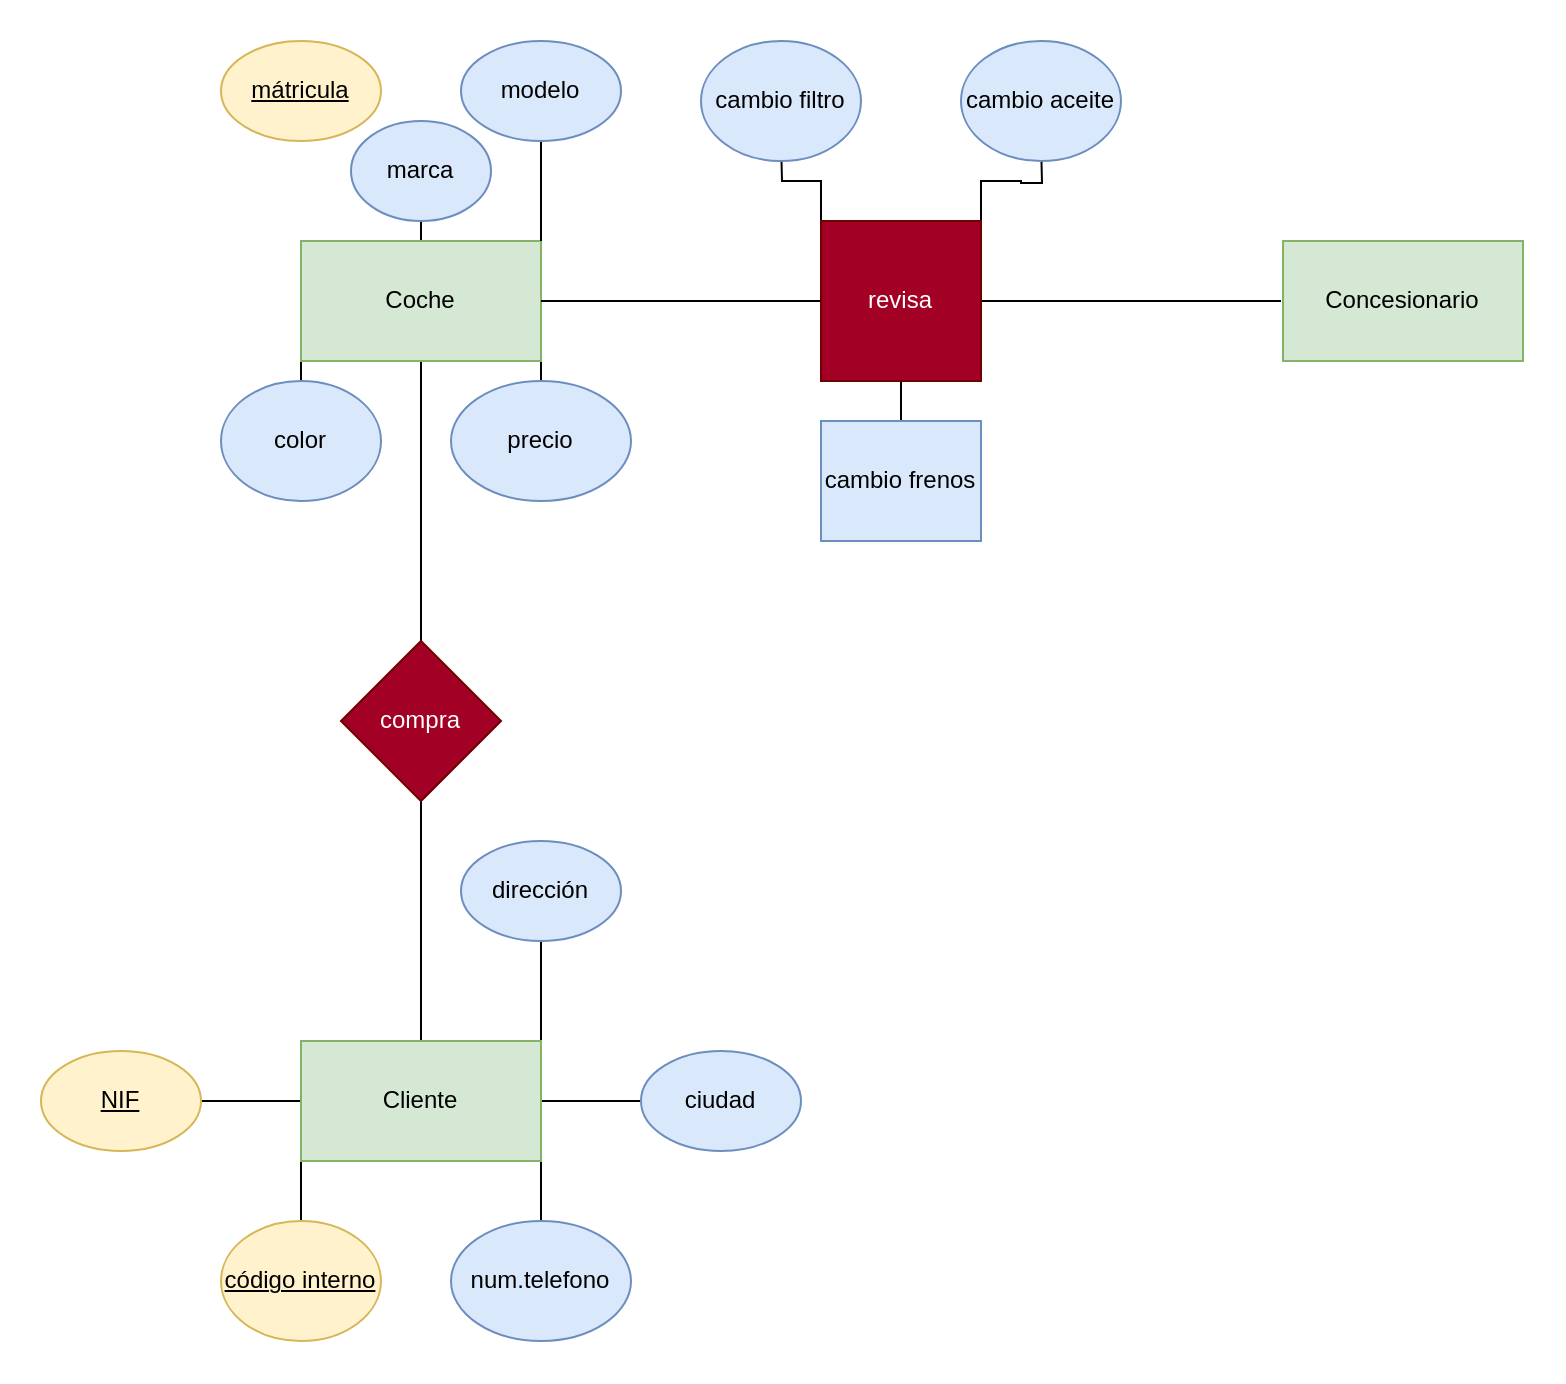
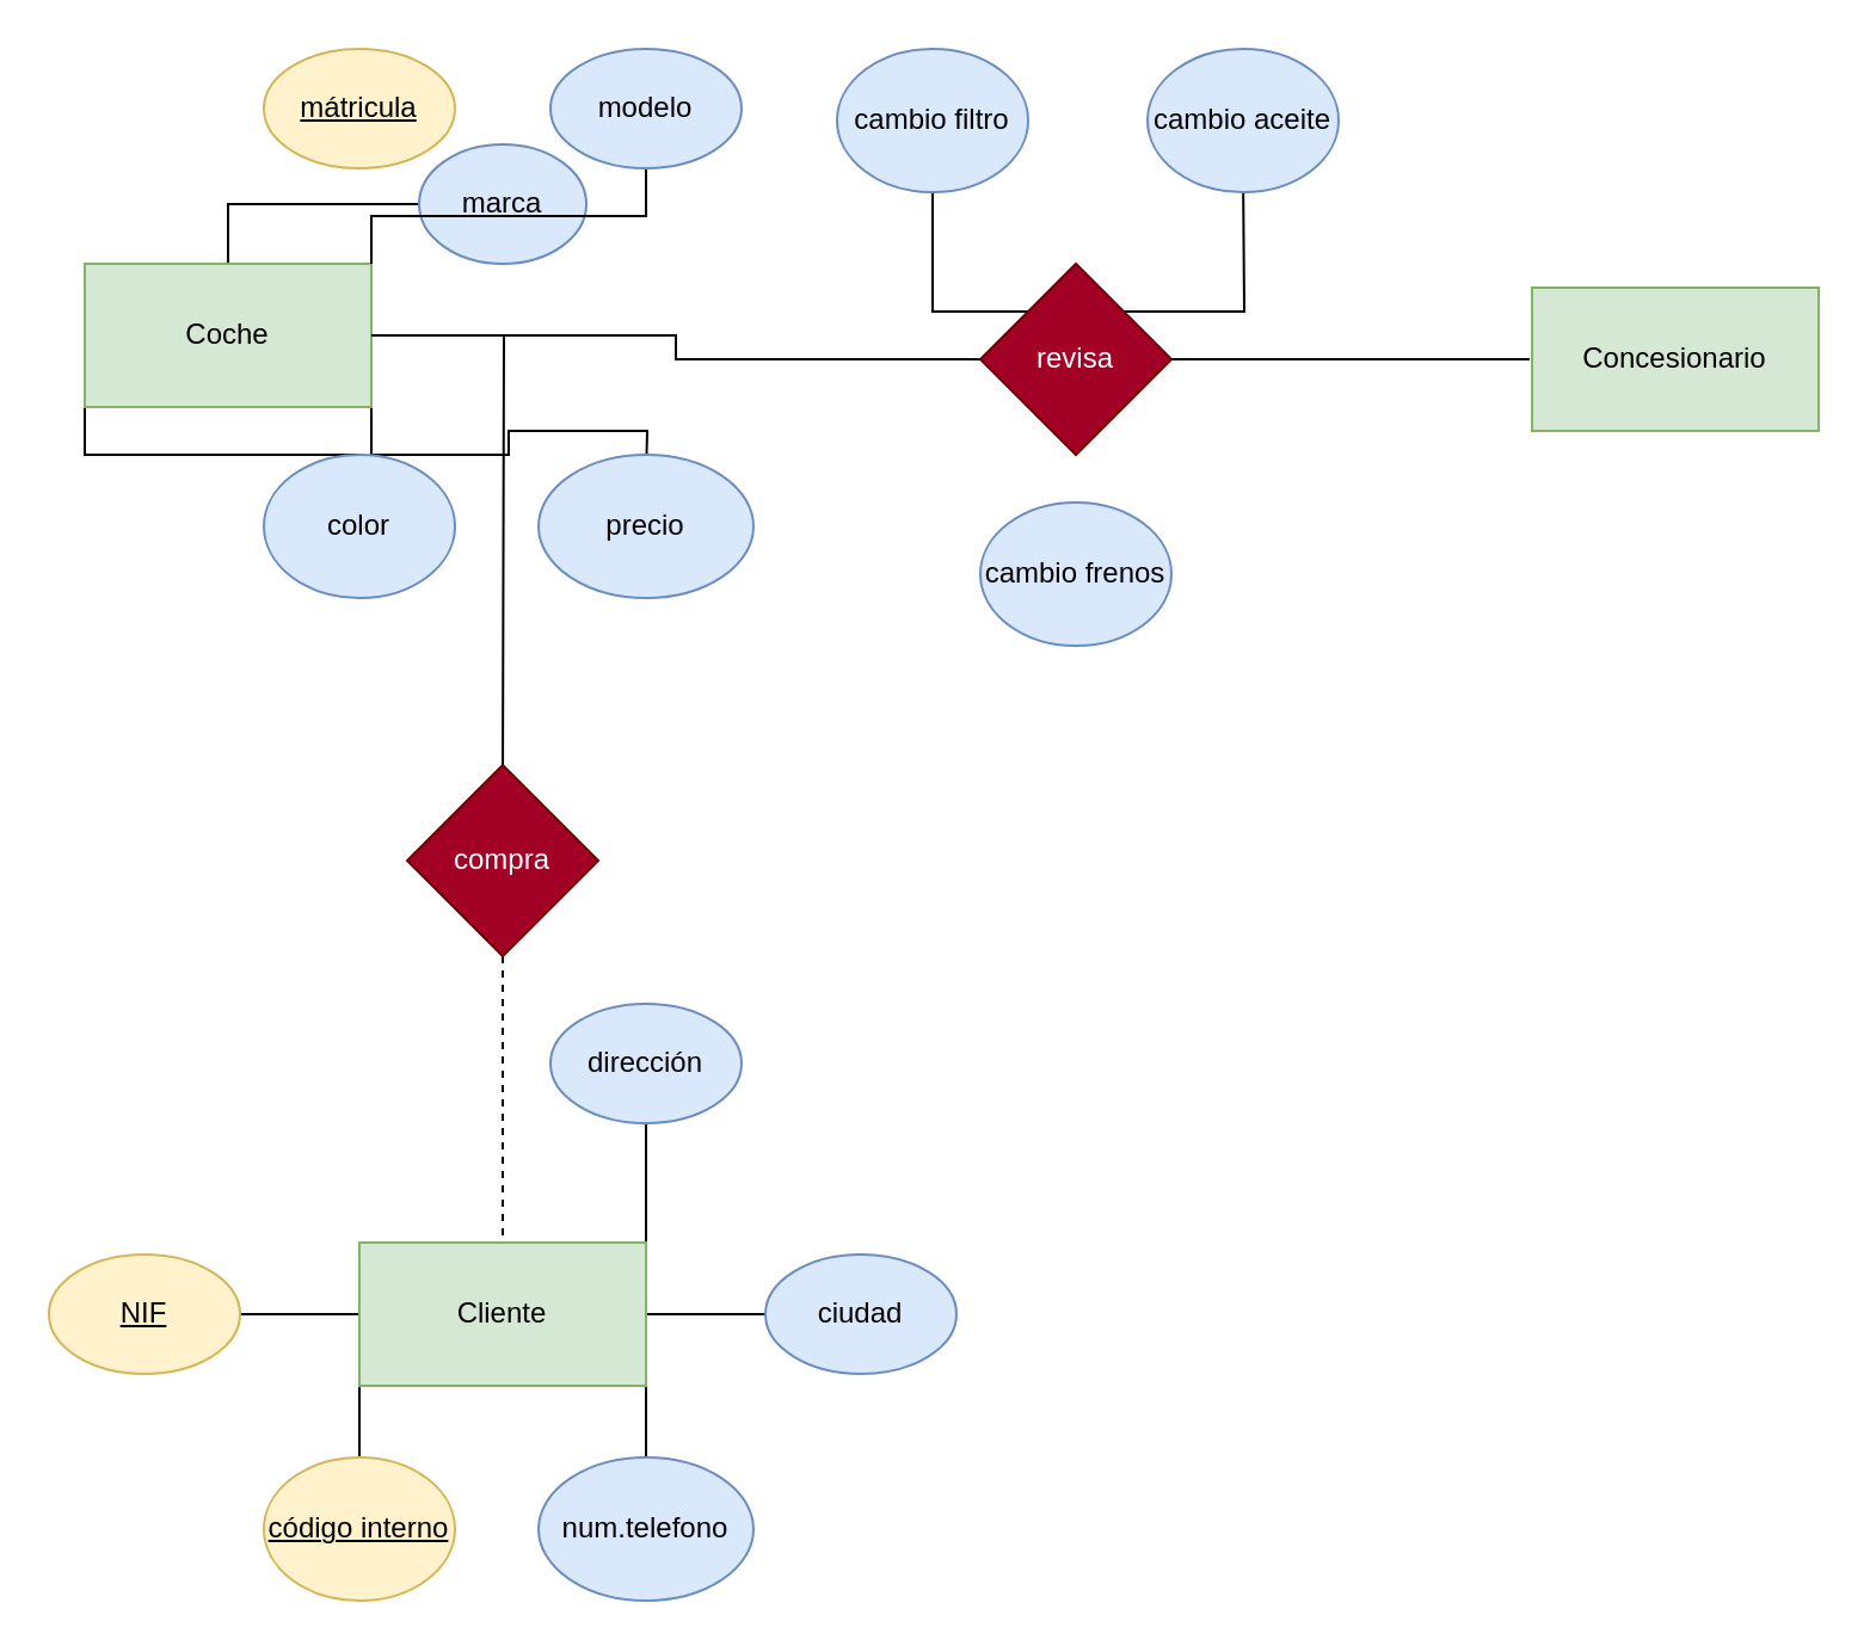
- <mxCell id="8" value="Coche" style="rounded=0;whiteSpace=wrap;html=1;fillColor=#d5e8d4;strokeColor=#82b366;" vertex="1" parent="1"><mxGeometry x="150" y="120" width="120" height="60" as="geometry" /></mxCell>
+ <mxCell id="8" value="Coche" style="rounded=0;whiteSpace=wrap;html=1;fillColor=#d5e8d4;strokeColor=#82b366;" vertex="1" parent="1"><mxGeometry x="35" y="110" width="120" height="60" as="geometry" /></mxCell>
- <mxCell id="32" value="revisa" style="whiteSpace=wrap;html=1;fillColor=#a20025;fontColor=#ffffff;strokeColor=#6F0000;rounded=0;" vertex="1" parent="1"><mxGeometry x="410" y="110" width="80" height="80" as="geometry" /></mxCell>
+ <mxCell id="32" value="revisa" style="rhombus;whiteSpace=wrap;html=1;fillColor=#a20025;fontColor=#ffffff;strokeColor=#6F0000;" vertex="1" parent="1"><mxGeometry x="410" y="110" width="80" height="80" as="geometry" /></mxCell>
- <mxCell id="31" style="edgeStyle=orthogonalEdgeStyle;rounded=0;orthogonalLoop=1;jettySize=auto;html=1;exitX=0.5;exitY=1;exitDx=0;exitDy=0;endArrow=none;endFill=0;" edge="1" parent="1" source="32" target="36"><mxGeometry relative="1" as="geometry" /></mxCell>
- <mxCell id="36" value="cambio frenos" style="whiteSpace=wrap;html=1;fillColor=#dae8fc;strokeColor=#6c8ebf;rounded=0;" vertex="1" parent="1"><mxGeometry x="410" y="210" width="80" height="60" as="geometry" /></mxCell>
+ <mxCell id="36" value="cambio frenos" style="ellipse;whiteSpace=wrap;html=1;fillColor=#dae8fc;strokeColor=#6c8ebf;" vertex="1" parent="1"><mxGeometry x="410" y="210" width="80" height="60" as="geometry" /></mxCell>
- <mxCell id="12" style="edgeStyle=orthogonalEdgeStyle;rounded=0;orthogonalLoop=1;jettySize=auto;html=1;exitX=0.5;exitY=1;exitDx=0;exitDy=0;endArrow=none;endFill=0;" edge="1" parent="1" source="13" target="19"><mxGeometry relative="1" as="geometry" /></mxCell>
+ <mxCell id="12" style="edgeStyle=orthogonalEdgeStyle;rounded=0;orthogonalLoop=1;jettySize=auto;html=1;exitX=0.5;exitY=1;exitDx=0;exitDy=0;endArrow=none;endFill=0;dashed=1;" edge="1" parent="1" source="13" target="19"><mxGeometry relative="1" as="geometry" /></mxCell>
